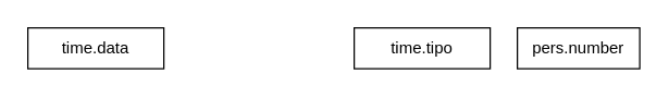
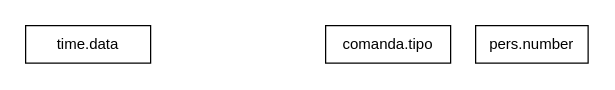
- <mxCell id="3" value="time.tipo" style="rounded=0;whiteSpace=wrap;html=1;" vertex="1" parent="1"><mxGeometry x="260" y="20" width="100" height="30" as="geometry" /></mxCell>
+ <mxCell id="3" value="comanda.tipo" style="rounded=0;whiteSpace=wrap;html=1;" vertex="1" parent="1"><mxGeometry x="260" y="20" width="100" height="30" as="geometry" /></mxCell>
